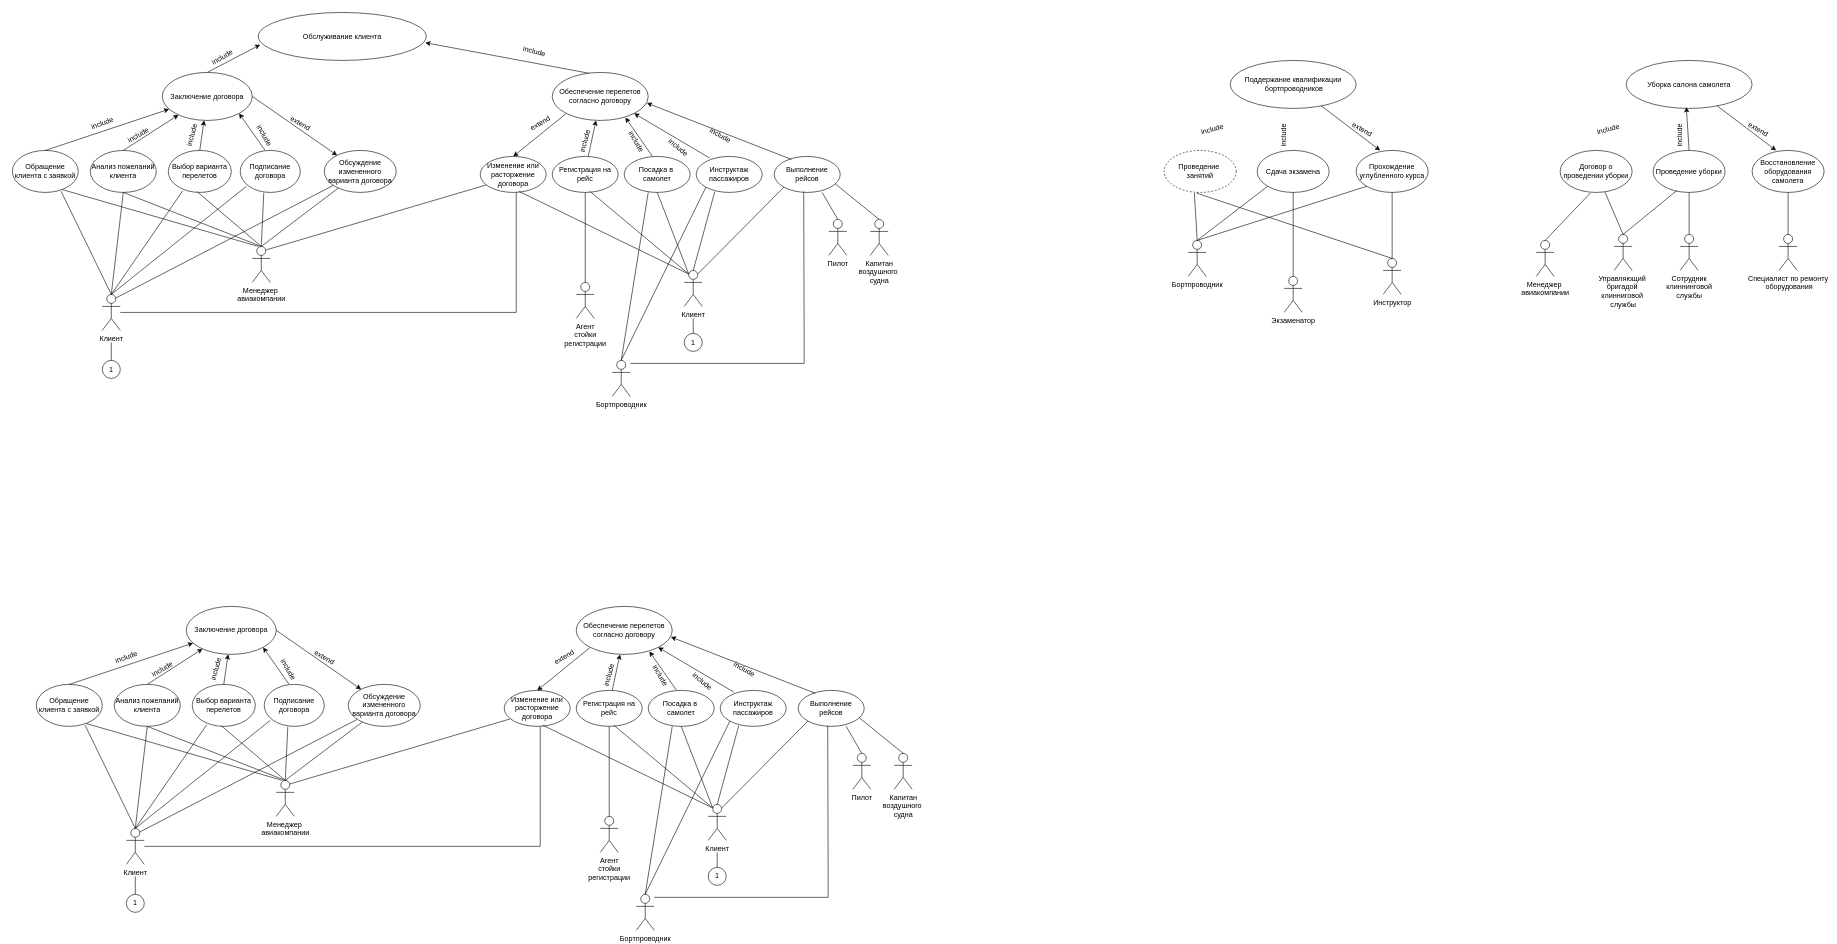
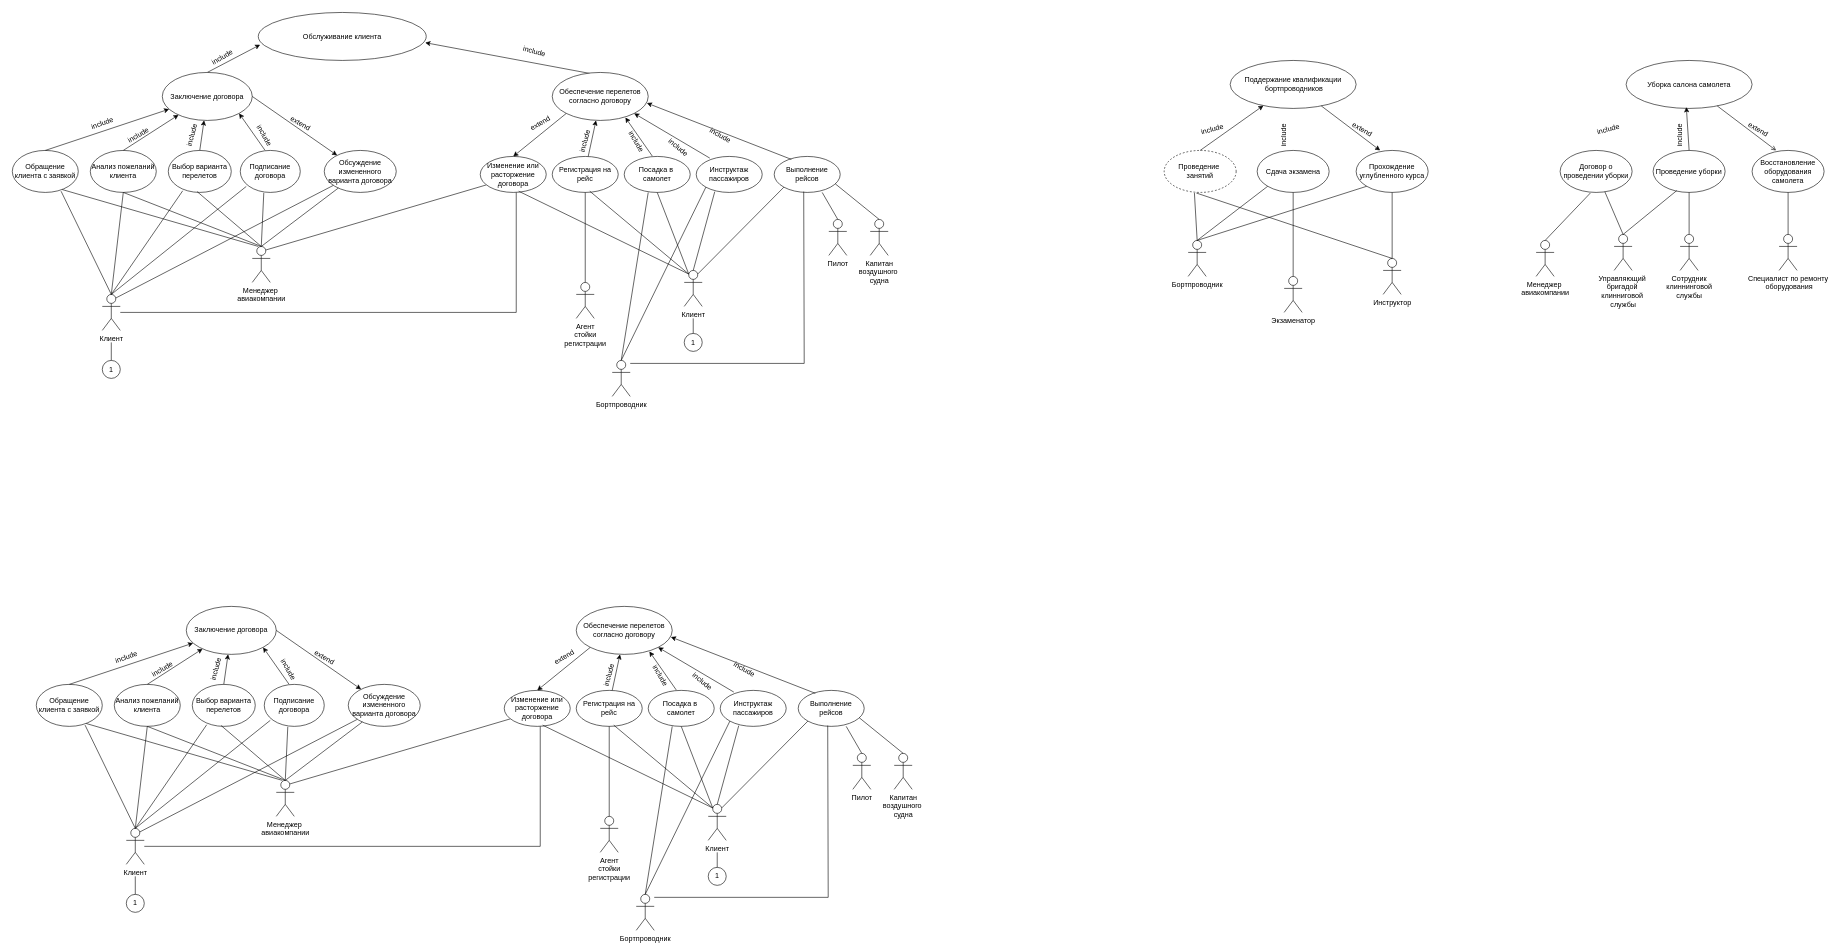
+ <mxCell id="76" value="" style="endArrow=classic;html=1;rounded=0;exitX=0.5;exitY=0;exitDx=0;exitDy=0;" edge="1" parent="1" source="73" target="72"><mxGeometry width="50" height="50" relative="1" as="geometry"><mxPoint x="1730" y="270" as="sourcePoint" /><mxPoint x="1780" y="220" as="targetPoint" /></mxGeometry></mxCell>
- <mxCell id="95" value="" style="endArrow=classic;html=1;rounded=0;entryX=0.333;entryY=0;entryDx=0;entryDy=0;entryPerimeter=0;" edge="1" parent="1" source="90" target="93"><mxGeometry width="50" height="50" relative="1" as="geometry"><mxPoint x="2520" y="230" as="sourcePoint" /><mxPoint x="2570" y="180" as="targetPoint" /></mxGeometry></mxCell>
+ <mxCell id="95" value="" style="endArrow=open;html=1;rounded=0;entryX=0.333;entryY=0;entryDx=0;entryDy=0;entryPerimeter=0;" edge="1" parent="1" source="90" target="93"><mxGeometry width="50" height="50" relative="1" as="geometry"><mxPoint x="2520" y="230" as="sourcePoint" /><mxPoint x="2570" y="180" as="targetPoint" /></mxGeometry></mxCell>
